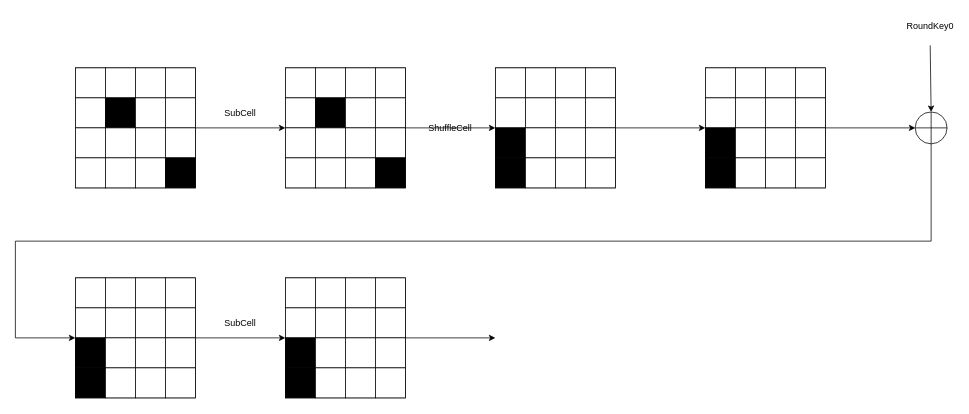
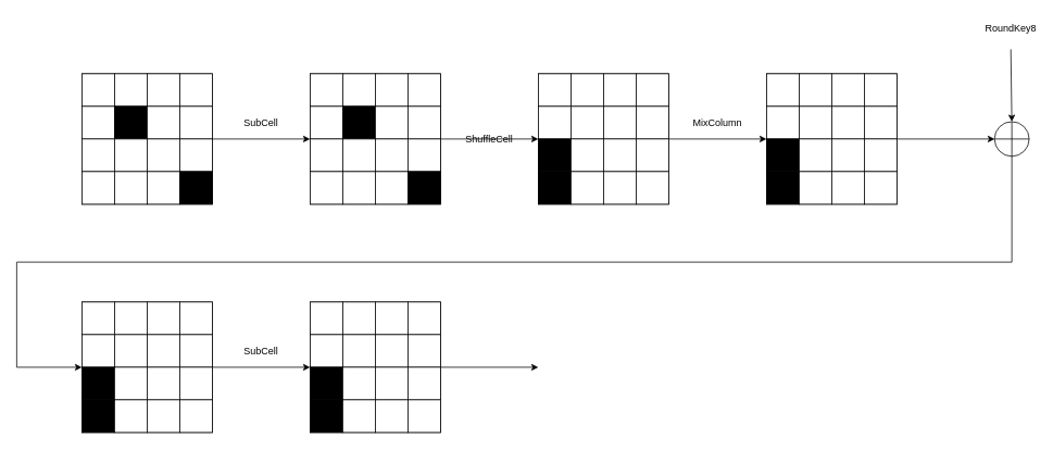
- <mxCell id="63" value="&lt;div&gt;RoundKey0&lt;/div&gt;" style="text;html=1;strokeColor=none;fillColor=none;align=center;verticalAlign=middle;whiteSpace=wrap;rounded=0;" vertex="1" parent="1"><mxGeometry x="1210" y="20" width="60" height="30" as="geometry" /></mxCell>
+ <mxCell id="63" value="&lt;div&gt;RoundKey8&lt;/div&gt;" style="text;html=1;strokeColor=none;fillColor=none;align=center;verticalAlign=middle;whiteSpace=wrap;rounded=0;" vertex="1" parent="1"><mxGeometry x="1210" y="20" width="60" height="30" as="geometry" /></mxCell>
+ <mxCell id="57" value="MixColumn" style="text;html=1;strokeColor=none;fillColor=none;align=center;verticalAlign=middle;whiteSpace=wrap;rounded=0;" vertex="1" parent="1"><mxGeometry x="850" y="135" width="60" height="30" as="geometry" /></mxCell>
